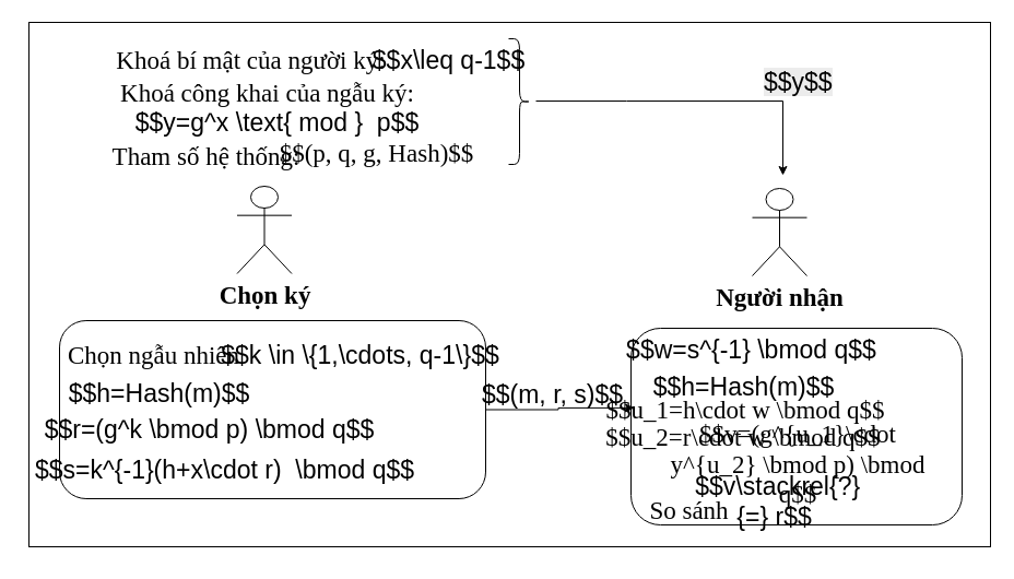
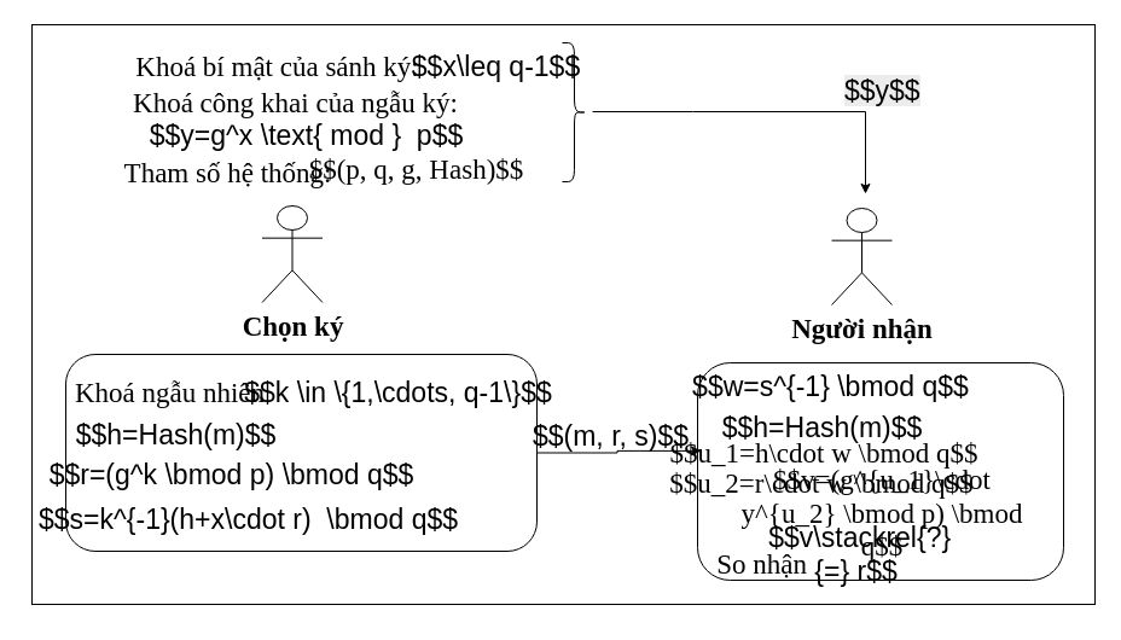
- <mxCell id="13" value="&lt;font face=&quot;Times New Roman&quot; style=&quot;font-size: 23px;&quot;&gt;Khoá bí mật của người ký:&lt;/font&gt;" style="text;html=1;align=center;verticalAlign=middle;resizable=0;points=[];autosize=1;strokeColor=none;fillColor=none;" parent="1" vertex="1"><mxGeometry x="93.5" y="35" width="270" height="40" as="geometry" /></mxCell>
+ <mxCell id="13" value="&lt;font face=&quot;Times New Roman&quot; style=&quot;font-size: 23px;&quot;&gt;Khoá bí mật của sánh ký:&lt;/font&gt;" style="text;html=1;align=center;verticalAlign=middle;resizable=0;points=[];autosize=1;strokeColor=none;fillColor=none;" parent="1" vertex="1"><mxGeometry x="93.5" y="35" width="270" height="40" as="geometry" /></mxCell>
- <mxCell id="21" value="&lt;font style=&quot;font-size: 23px;&quot; face=&quot;Times New Roman&quot;&gt;Chọn ngẫu nhiên&lt;/font&gt;" style="text;html=1;align=center;verticalAlign=middle;resizable=0;points=[];autosize=1;strokeColor=none;fillColor=none;fontSize=14;" parent="1" vertex="1"><mxGeometry x="50" y="305" width="180" height="40" as="geometry" /></mxCell>
+ <mxCell id="21" value="&lt;font style=&quot;font-size: 23px;&quot; face=&quot;Times New Roman&quot;&gt;Khoá ngẫu nhiên&lt;/font&gt;" style="text;html=1;align=center;verticalAlign=middle;resizable=0;points=[];autosize=1;strokeColor=none;fillColor=none;fontSize=14;" parent="1" vertex="1"><mxGeometry x="50" y="305" width="180" height="40" as="geometry" /></mxCell>
- <mxCell id="10" value="&lt;font face=&quot;Times New Roman&quot; style=&quot;font-size: 23px;&quot;&gt;So sánh&lt;/font&gt;" style="text;html=1;align=center;verticalAlign=middle;resizable=0;points=[];autosize=1;strokeColor=none;fillColor=none;" parent="1" vertex="1"><mxGeometry x="580" y="447" width="100" height="40" as="geometry" /></mxCell>
+ <mxCell id="10" value="&lt;font face=&quot;Times New Roman&quot; style=&quot;font-size: 23px;&quot;&gt;So nhận&lt;/font&gt;" style="text;html=1;align=center;verticalAlign=middle;resizable=0;points=[];autosize=1;strokeColor=none;fillColor=none;" parent="1" vertex="1"><mxGeometry x="580" y="447" width="100" height="40" as="geometry" /></mxCell>
